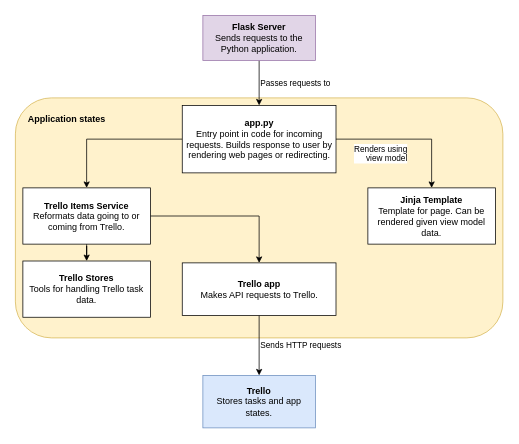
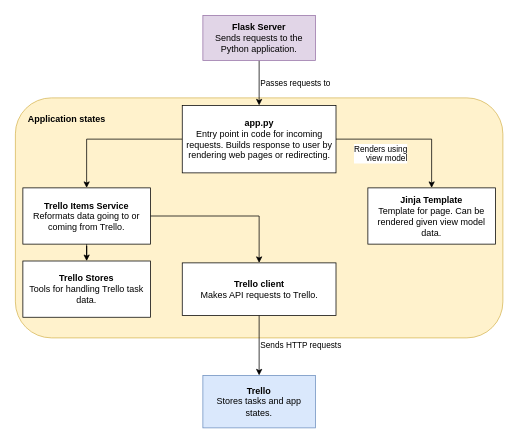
- <mxCell id="14" value="&lt;b&gt;Trello app&lt;/b&gt;&lt;div&gt;Makes API requests to Trello.&lt;/div&gt;" style="rounded=0;whiteSpace=wrap;html=1;" vertex="1" parent="1"><mxGeometry x="242.5" y="350" width="205" height="70" as="geometry" /></mxCell>
+ <mxCell id="14" value="&lt;b&gt;Trello client&lt;/b&gt;&lt;div&gt;Makes API requests to Trello.&lt;/div&gt;" style="rounded=0;whiteSpace=wrap;html=1;" vertex="1" parent="1"><mxGeometry x="242.5" y="350" width="205" height="70" as="geometry" /></mxCell>
